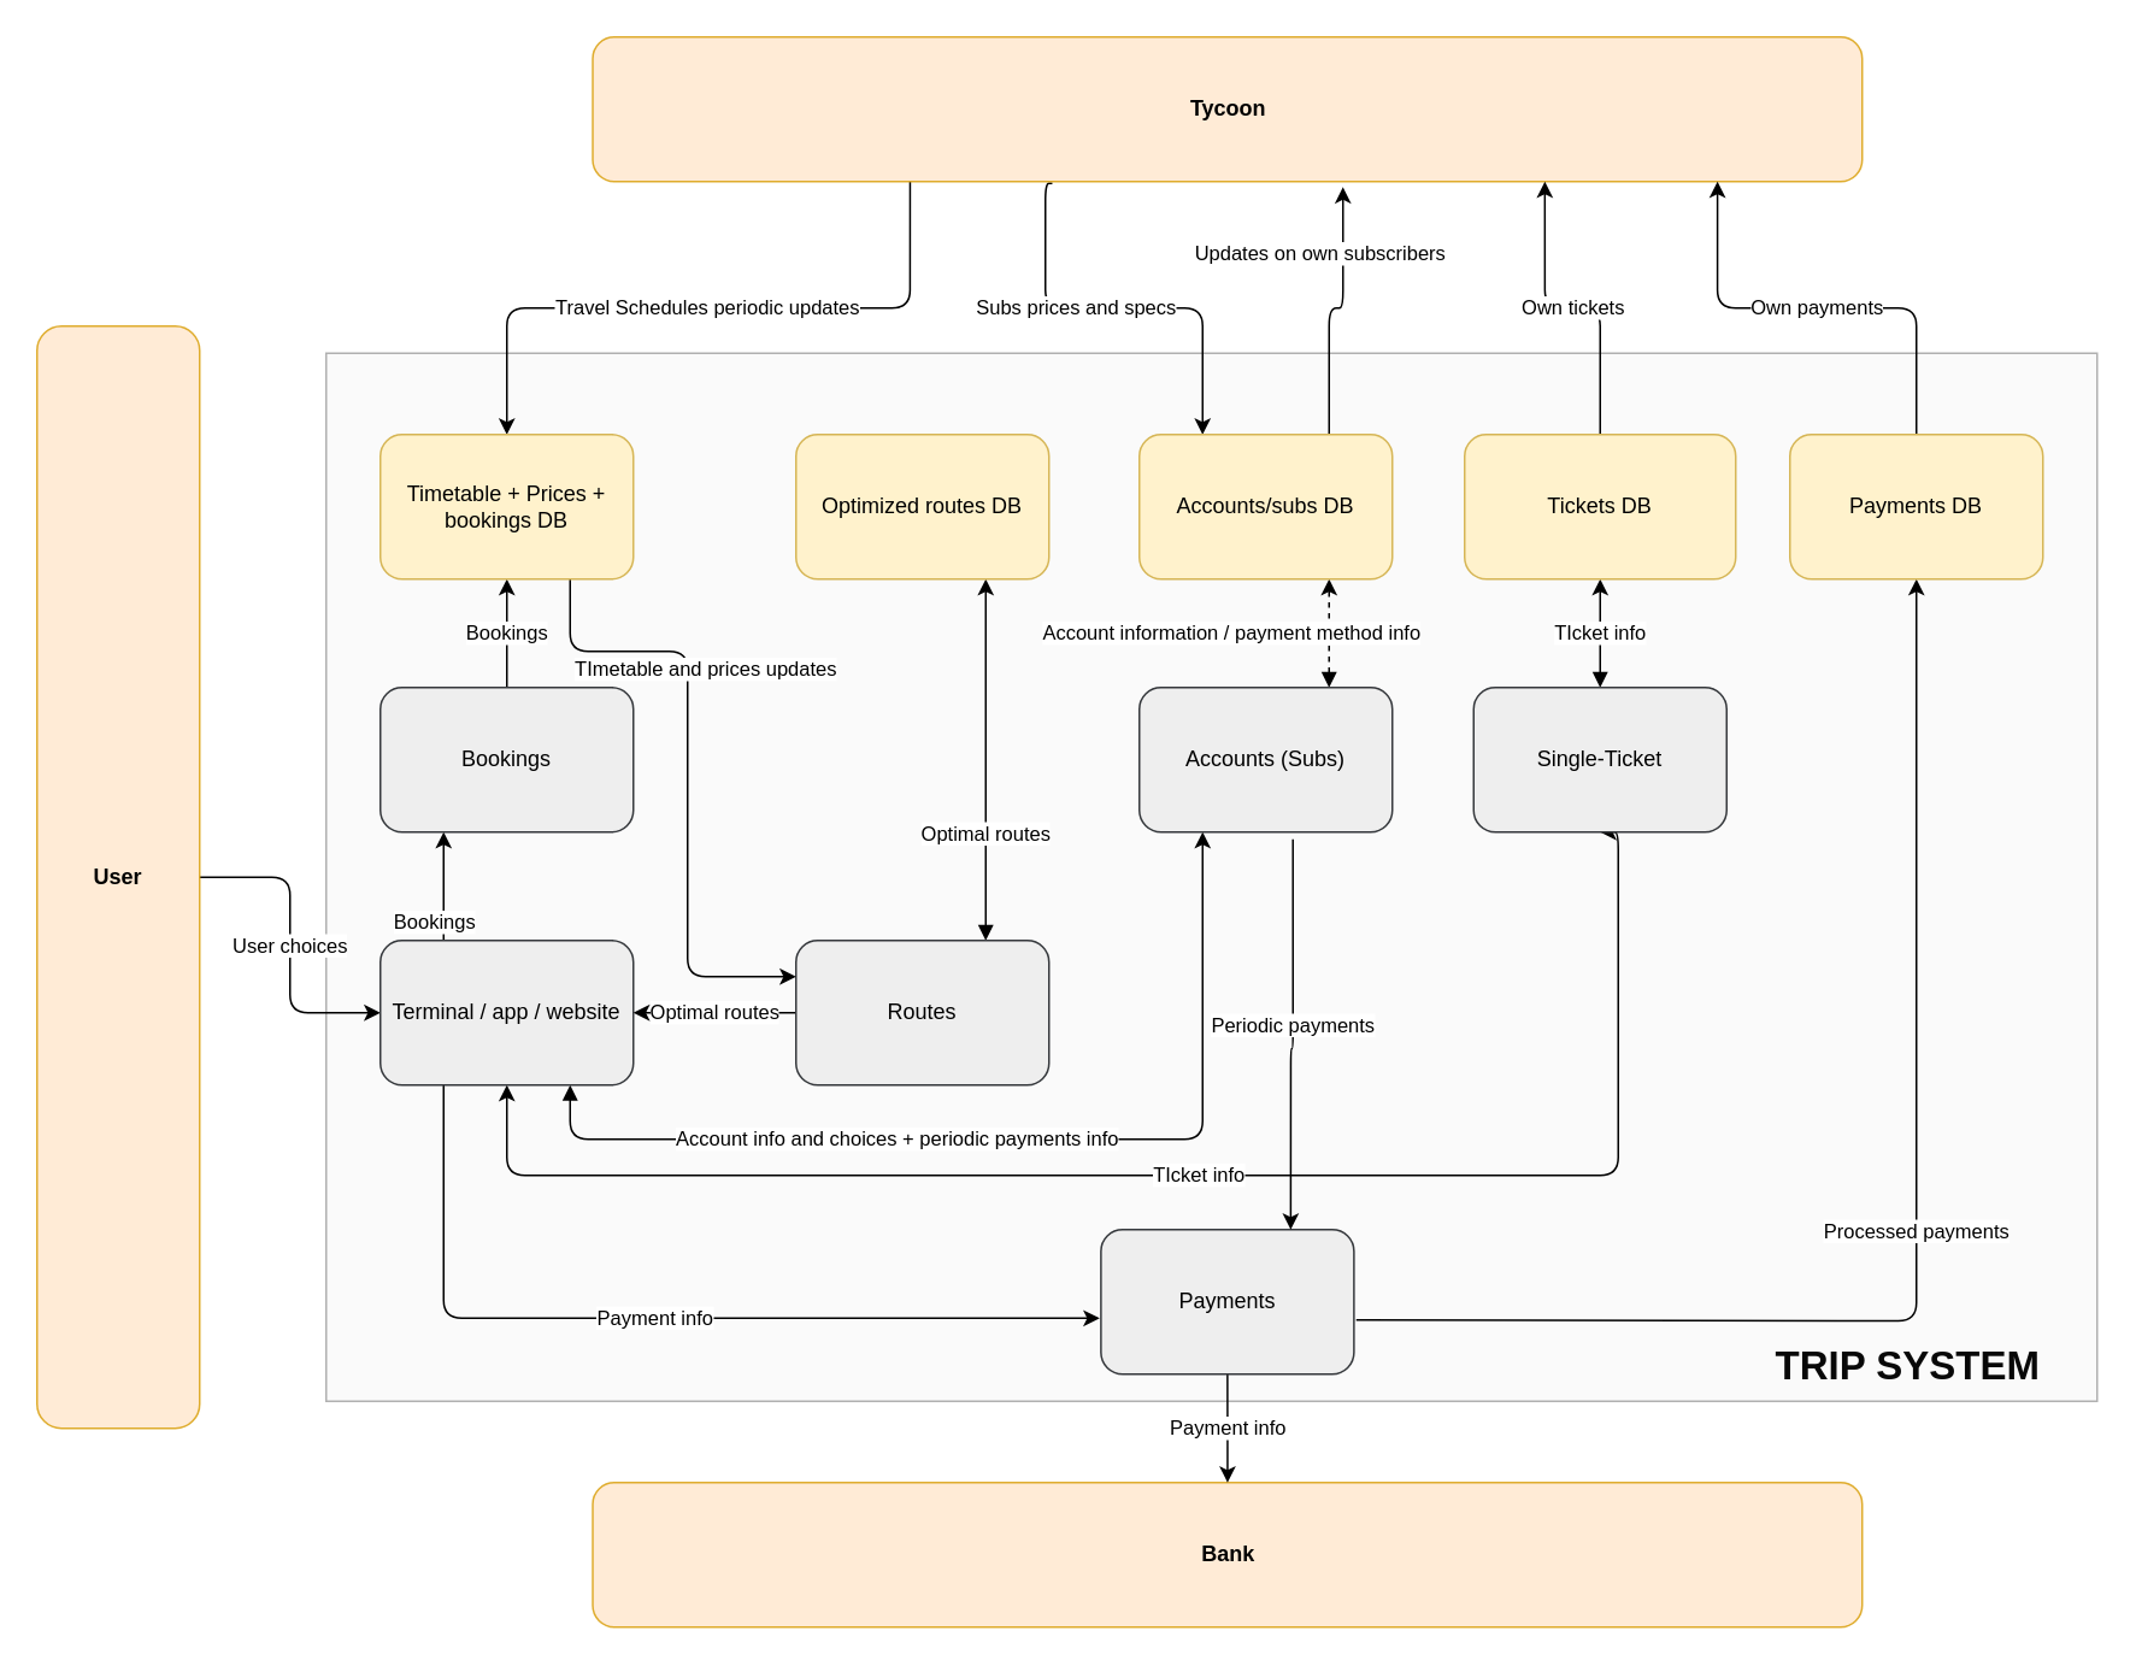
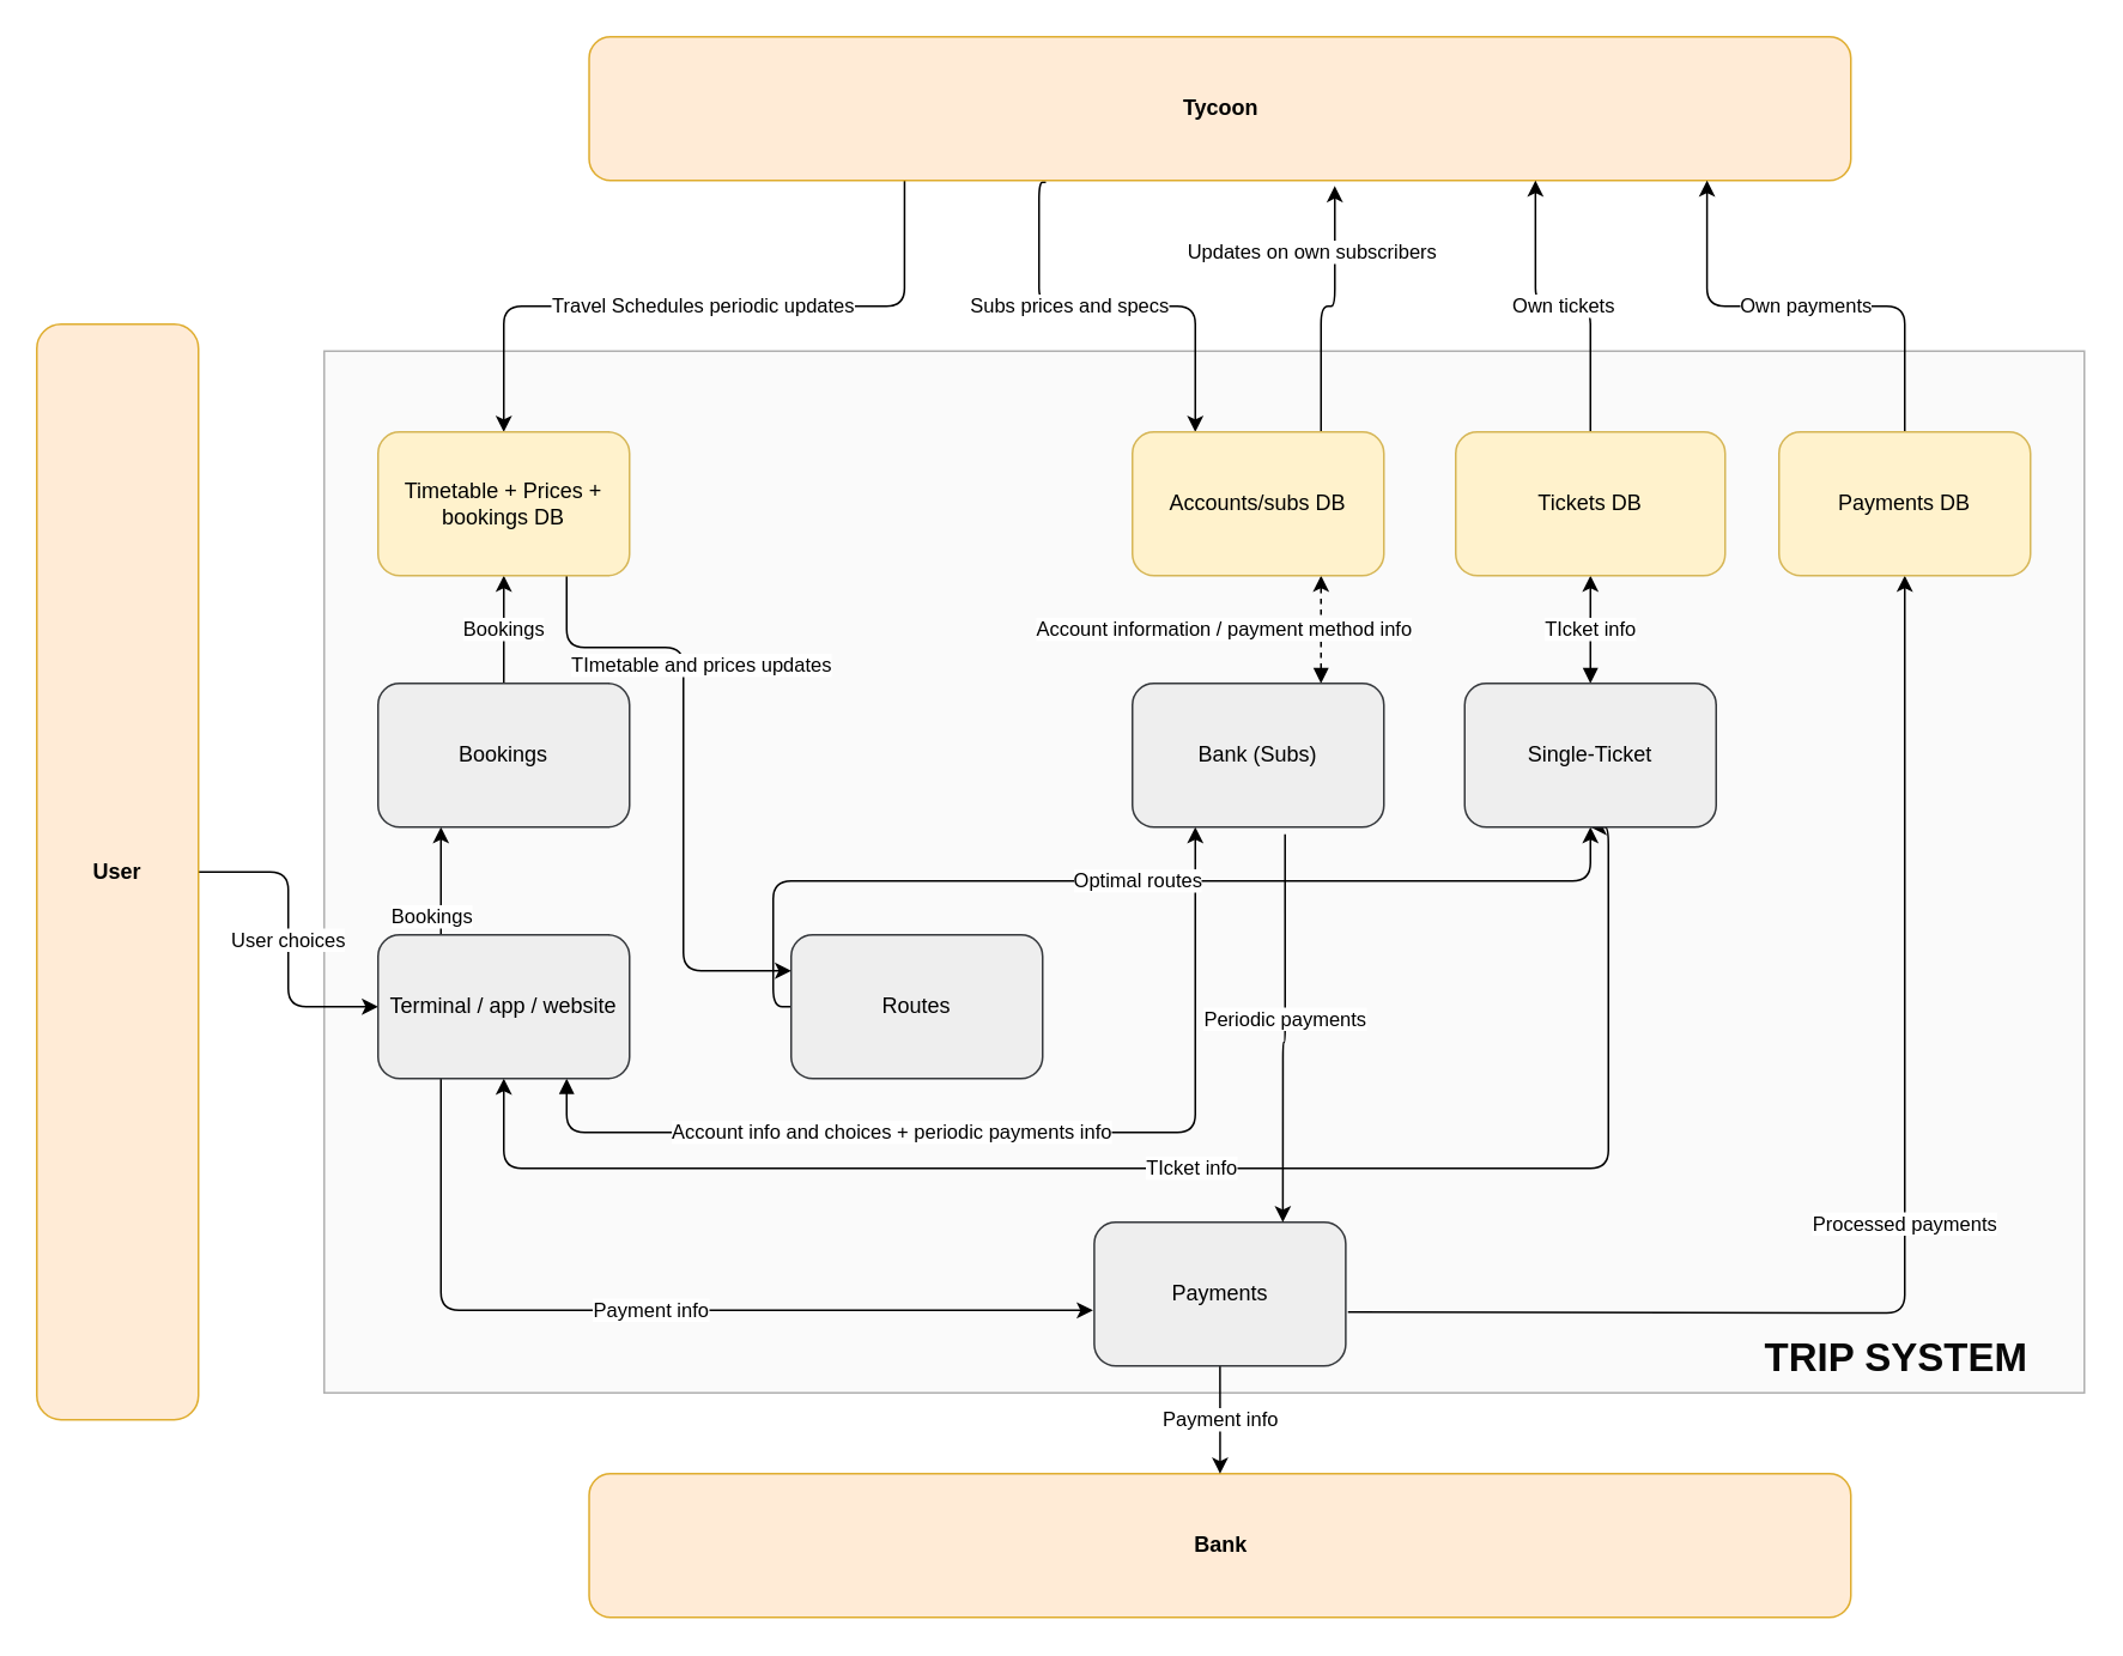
- <mxCell id="32" value="Optimized routes DB" style="rounded=1;whiteSpace=wrap;html=1;fillColor=#fff2cc;strokeColor=#d6b656;" parent="1" vertex="1"><mxGeometry x="440" y="240" width="140" height="80" as="geometry" /></mxCell>
- <mxCell id="20" value="Optimal routes" style="edgeStyle=orthogonalEdgeStyle;html=1;exitX=0.75;exitY=0;exitDx=0;exitDy=0;entryX=0.75;entryY=1;entryDx=0;entryDy=0;startArrow=block;startFill=1;" parent="1" source="22" target="32" edge="1"><mxGeometry x="-0.412" relative="1" as="geometry"><mxPoint as="offset" /></mxGeometry></mxCell>
- <mxCell id="25" value="Accounts (Subs)" style="rounded=1;whiteSpace=wrap;html=1;fillColor=#eeeeee;strokeColor=#36393d;" parent="1" vertex="1"><mxGeometry x="630" y="380" width="140" height="80" as="geometry" /></mxCell>
+ <mxCell id="25" value="Bank (Subs)" style="rounded=1;whiteSpace=wrap;html=1;fillColor=#eeeeee;strokeColor=#36393d;" parent="1" vertex="1"><mxGeometry x="630" y="380" width="140" height="80" as="geometry" /></mxCell>
- <mxCell id="21" value="Optimal routes" style="edgeStyle=orthogonalEdgeStyle;html=1;exitX=0;exitY=0.5;exitDx=0;exitDy=0;entryX=1;entryY=0.5;entryDx=0;entryDy=0;" parent="1" source="22" target="9" edge="1"><mxGeometry relative="1" as="geometry" /></mxCell>
+ <mxCell id="21" value="Optimal routes" style="edgeStyle=orthogonalEdgeStyle;html=1;exitX=0;exitY=0.5;exitDx=0;exitDy=0;" parent="1" source="22" target="34" edge="1"><mxGeometry relative="1" as="geometry" /></mxCell>
